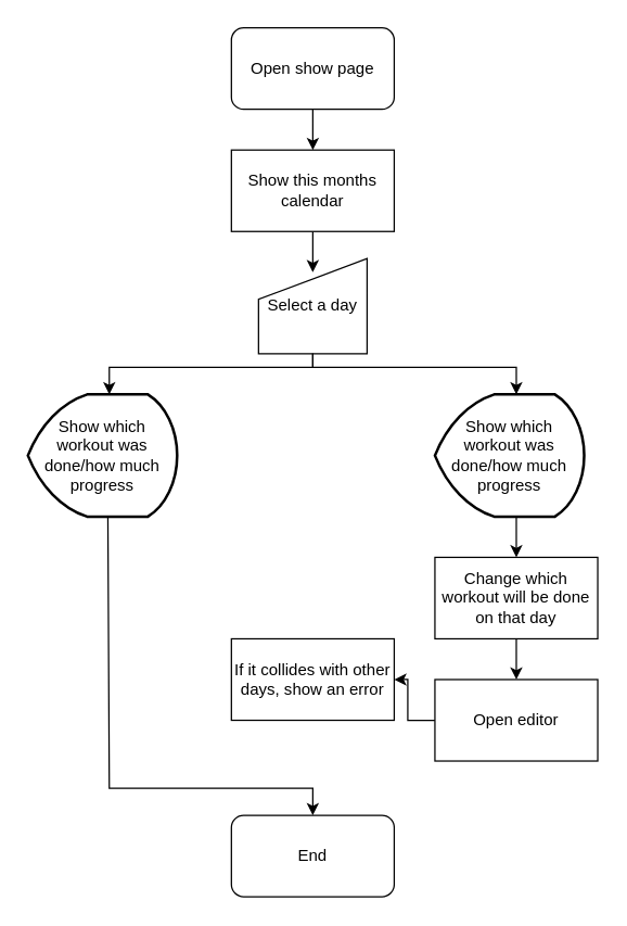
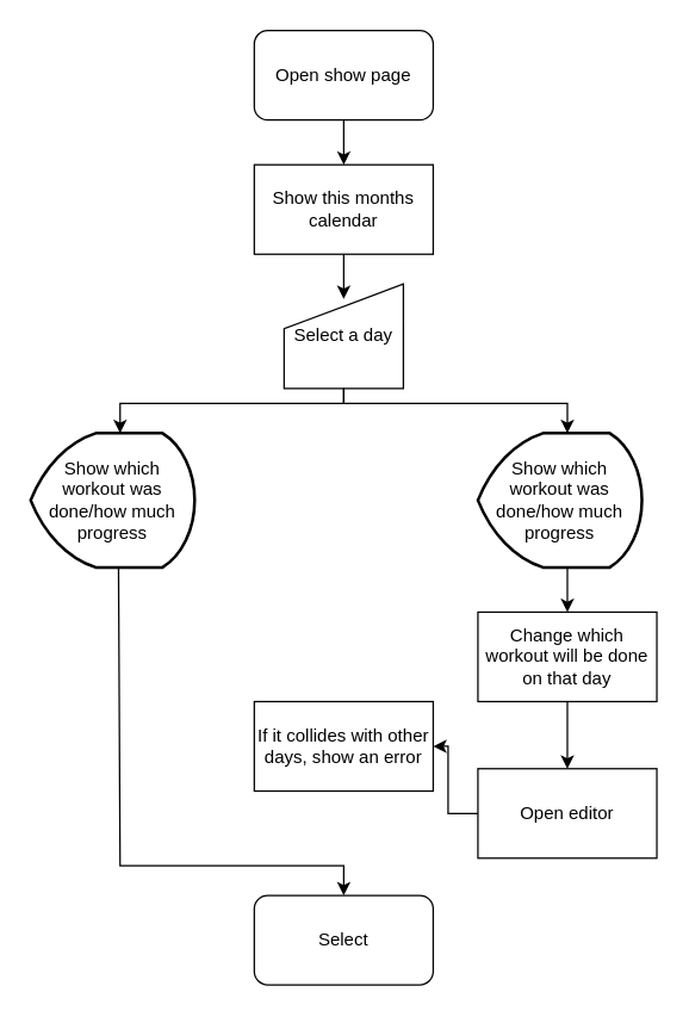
- <mxCell id="9" value="Open editor" style="whiteSpace=wrap;html=1;rounded=0;" parent="1" vertex="1"><mxGeometry x="320" y="500" width="120" height="60" as="geometry" /></mxCell>
+ <mxCell id="9" value="Open editor" style="whiteSpace=wrap;html=1;rounded=0;" parent="1" vertex="1"><mxGeometry x="320" y="515" width="120" height="60" as="geometry" /></mxCell>
- <mxCell id="11" value="End" style="rounded=1;whiteSpace=wrap;html=1;" parent="1" vertex="1"><mxGeometry x="170" y="600" width="120" height="60" as="geometry" /></mxCell>
+ <mxCell id="11" value="Select" style="rounded=1;whiteSpace=wrap;html=1;" parent="1" vertex="1"><mxGeometry x="170" y="600" width="120" height="60" as="geometry" /></mxCell>
